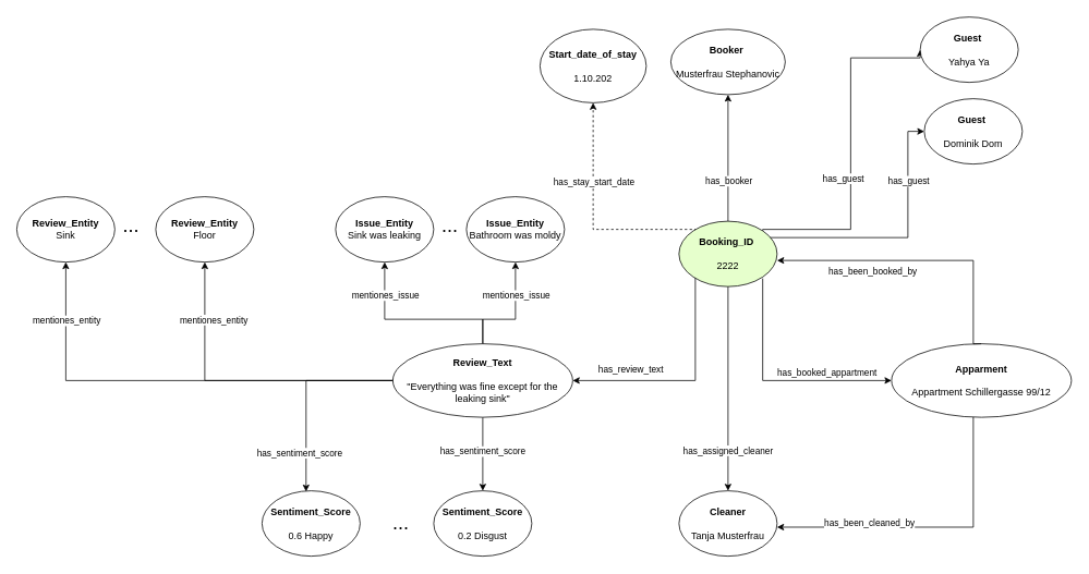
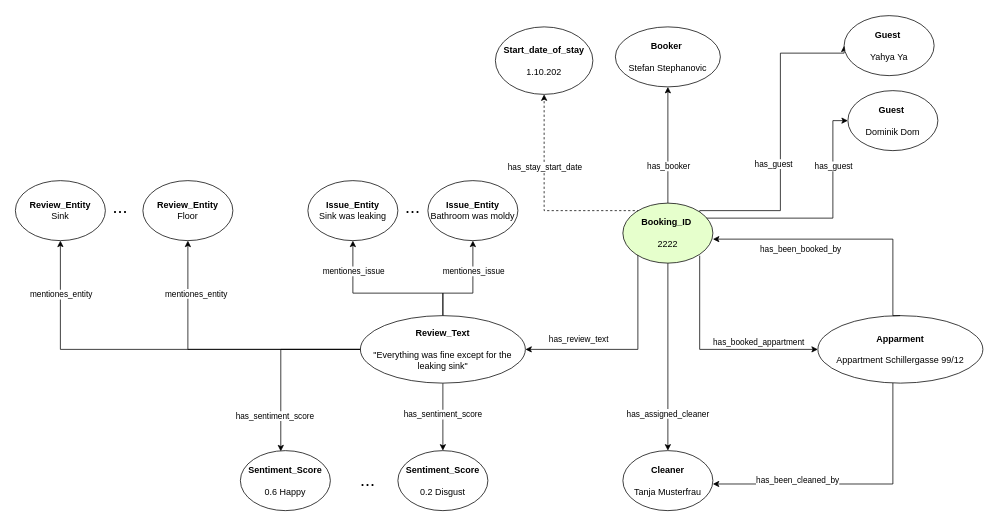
- <mxCell id="10" value="&lt;b&gt;Booker&amp;nbsp;&lt;/b&gt;&lt;div&gt;&lt;br&gt;&lt;/div&gt;&lt;div&gt;Musterfrau Stephanovic&lt;/div&gt;" style="ellipse;whiteSpace=wrap;html=1;" parent="1" vertex="1"><mxGeometry x="820" y="35" width="140" height="80" as="geometry" /></mxCell>
+ <mxCell id="10" value="&lt;b&gt;Booker&amp;nbsp;&lt;/b&gt;&lt;div&gt;&lt;br&gt;&lt;/div&gt;&lt;div&gt;Stefan Stephanovic&lt;/div&gt;" style="ellipse;whiteSpace=wrap;html=1;" parent="1" vertex="1"><mxGeometry x="820" y="35" width="140" height="80" as="geometry" /></mxCell>
